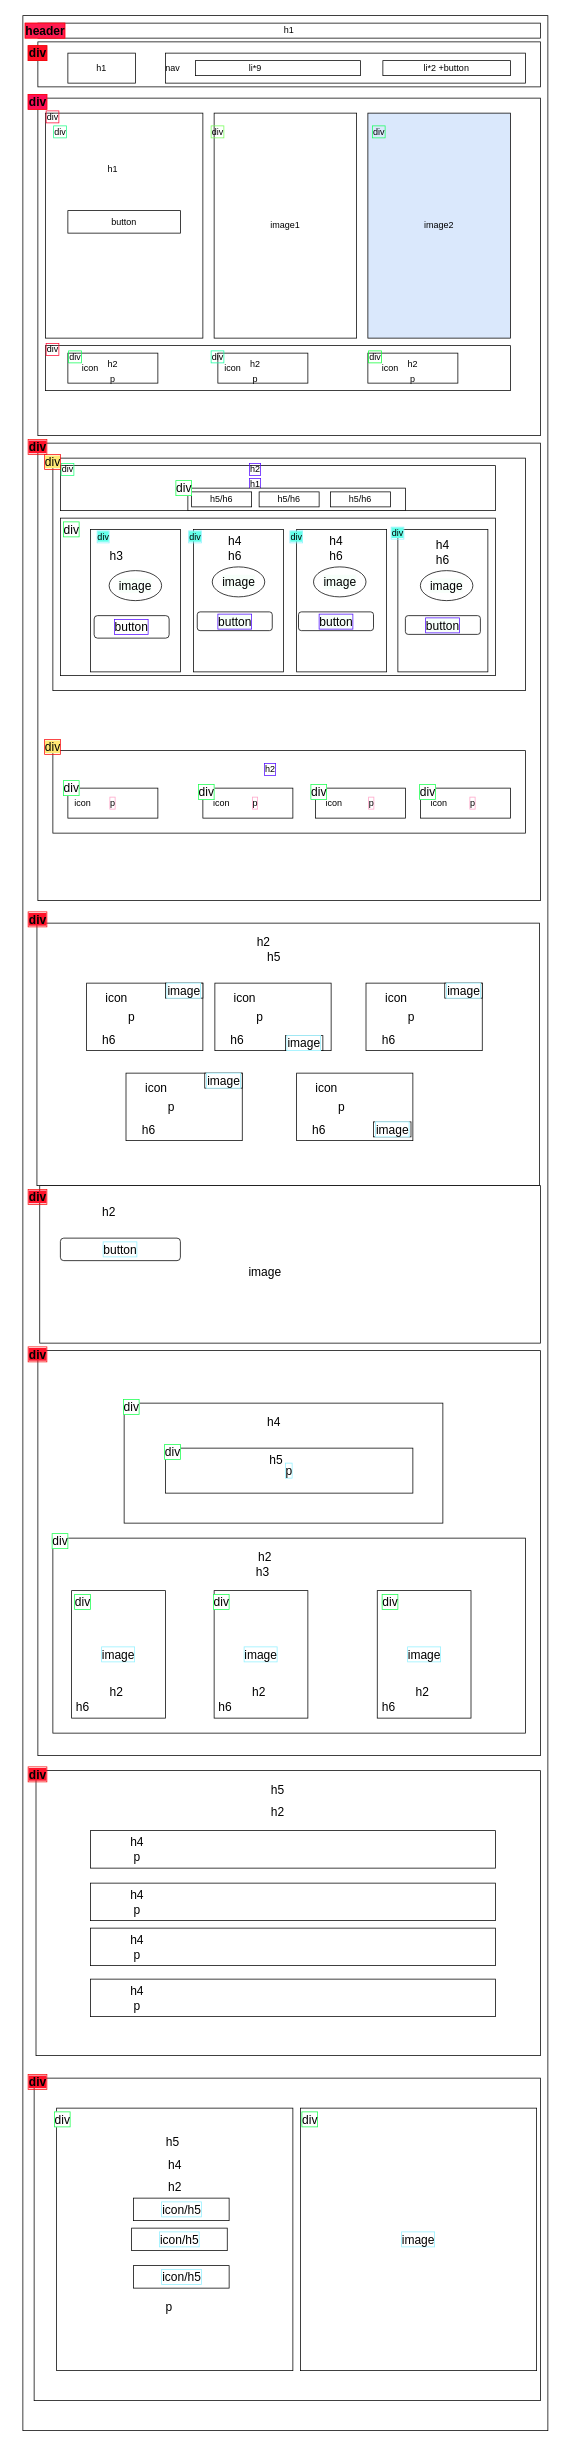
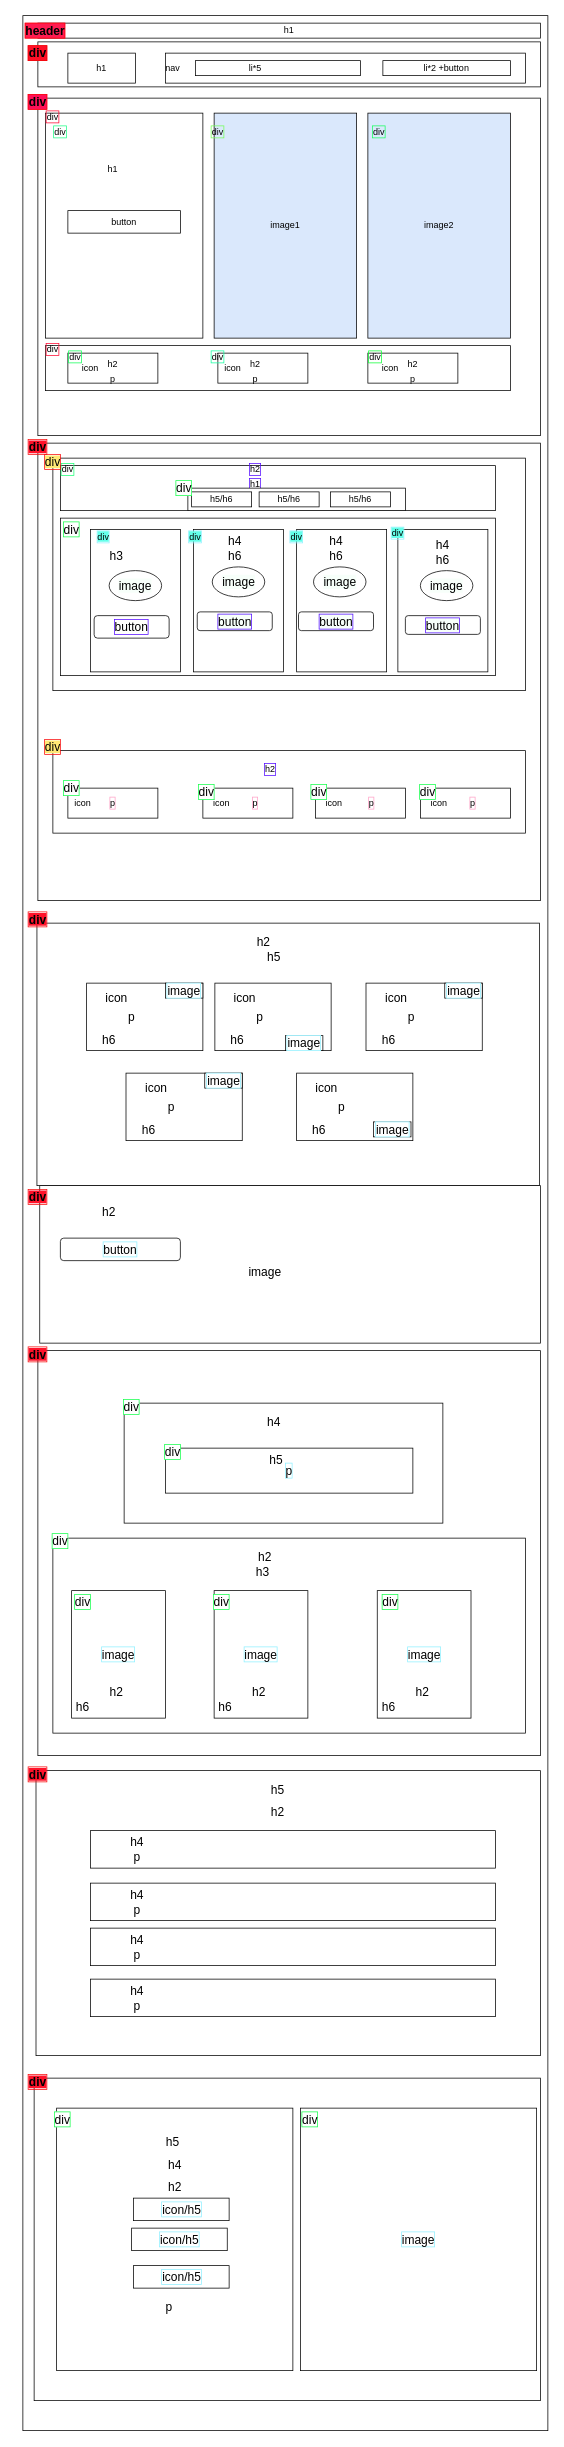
- <mxCell id="12" value="li*9" style="text;html=1;strokeColor=none;fillColor=none;align=center;verticalAlign=middle;whiteSpace=wrap;rounded=0;" parent="1" vertex="1"><mxGeometry x="310" y="75" width="60" height="30" as="geometry" /></mxCell>
+ <mxCell id="12" value="li*5" style="text;html=1;strokeColor=none;fillColor=none;align=center;verticalAlign=middle;whiteSpace=wrap;rounded=0;" parent="1" vertex="1"><mxGeometry x="310" y="75" width="60" height="30" as="geometry" /></mxCell>
- <mxCell id="17" value="image1" style="rounded=0;whiteSpace=wrap;html=1;" parent="1" vertex="1"><mxGeometry x="285" y="150" width="190" height="300" as="geometry" /></mxCell>
+ <mxCell id="17" value="image1" style="rounded=0;whiteSpace=wrap;html=1;fillColor=#dae8fc;" parent="1" vertex="1"><mxGeometry x="285" y="150" width="190" height="300" as="geometry" /></mxCell>
